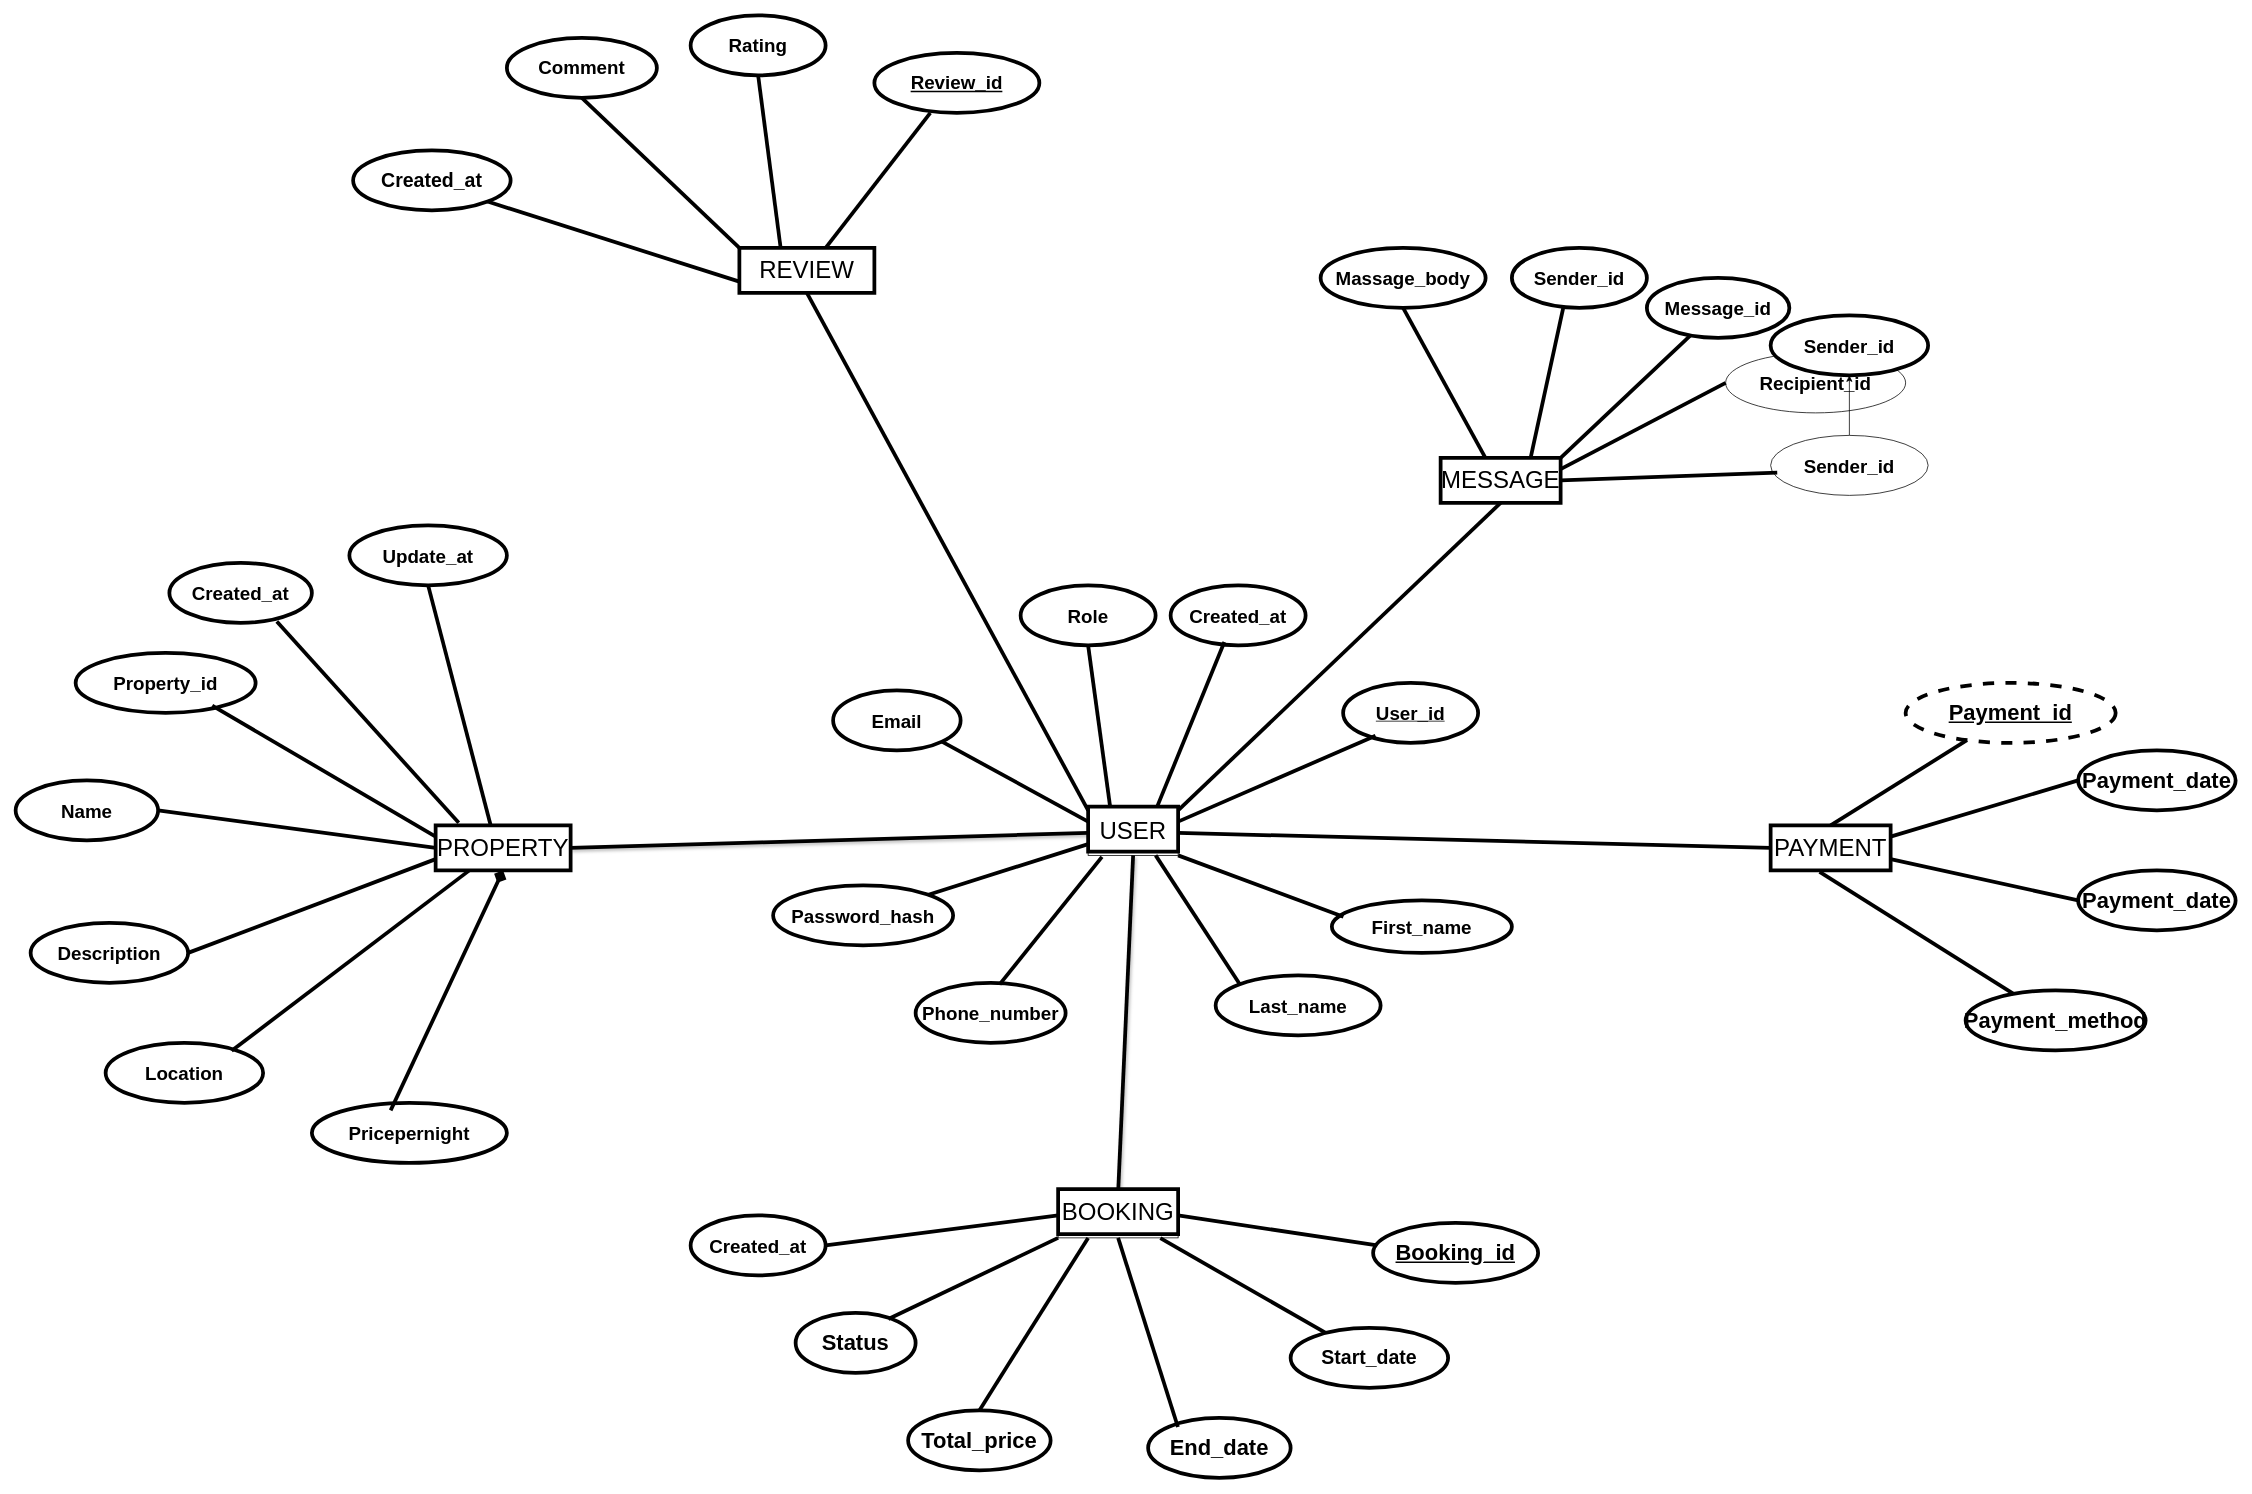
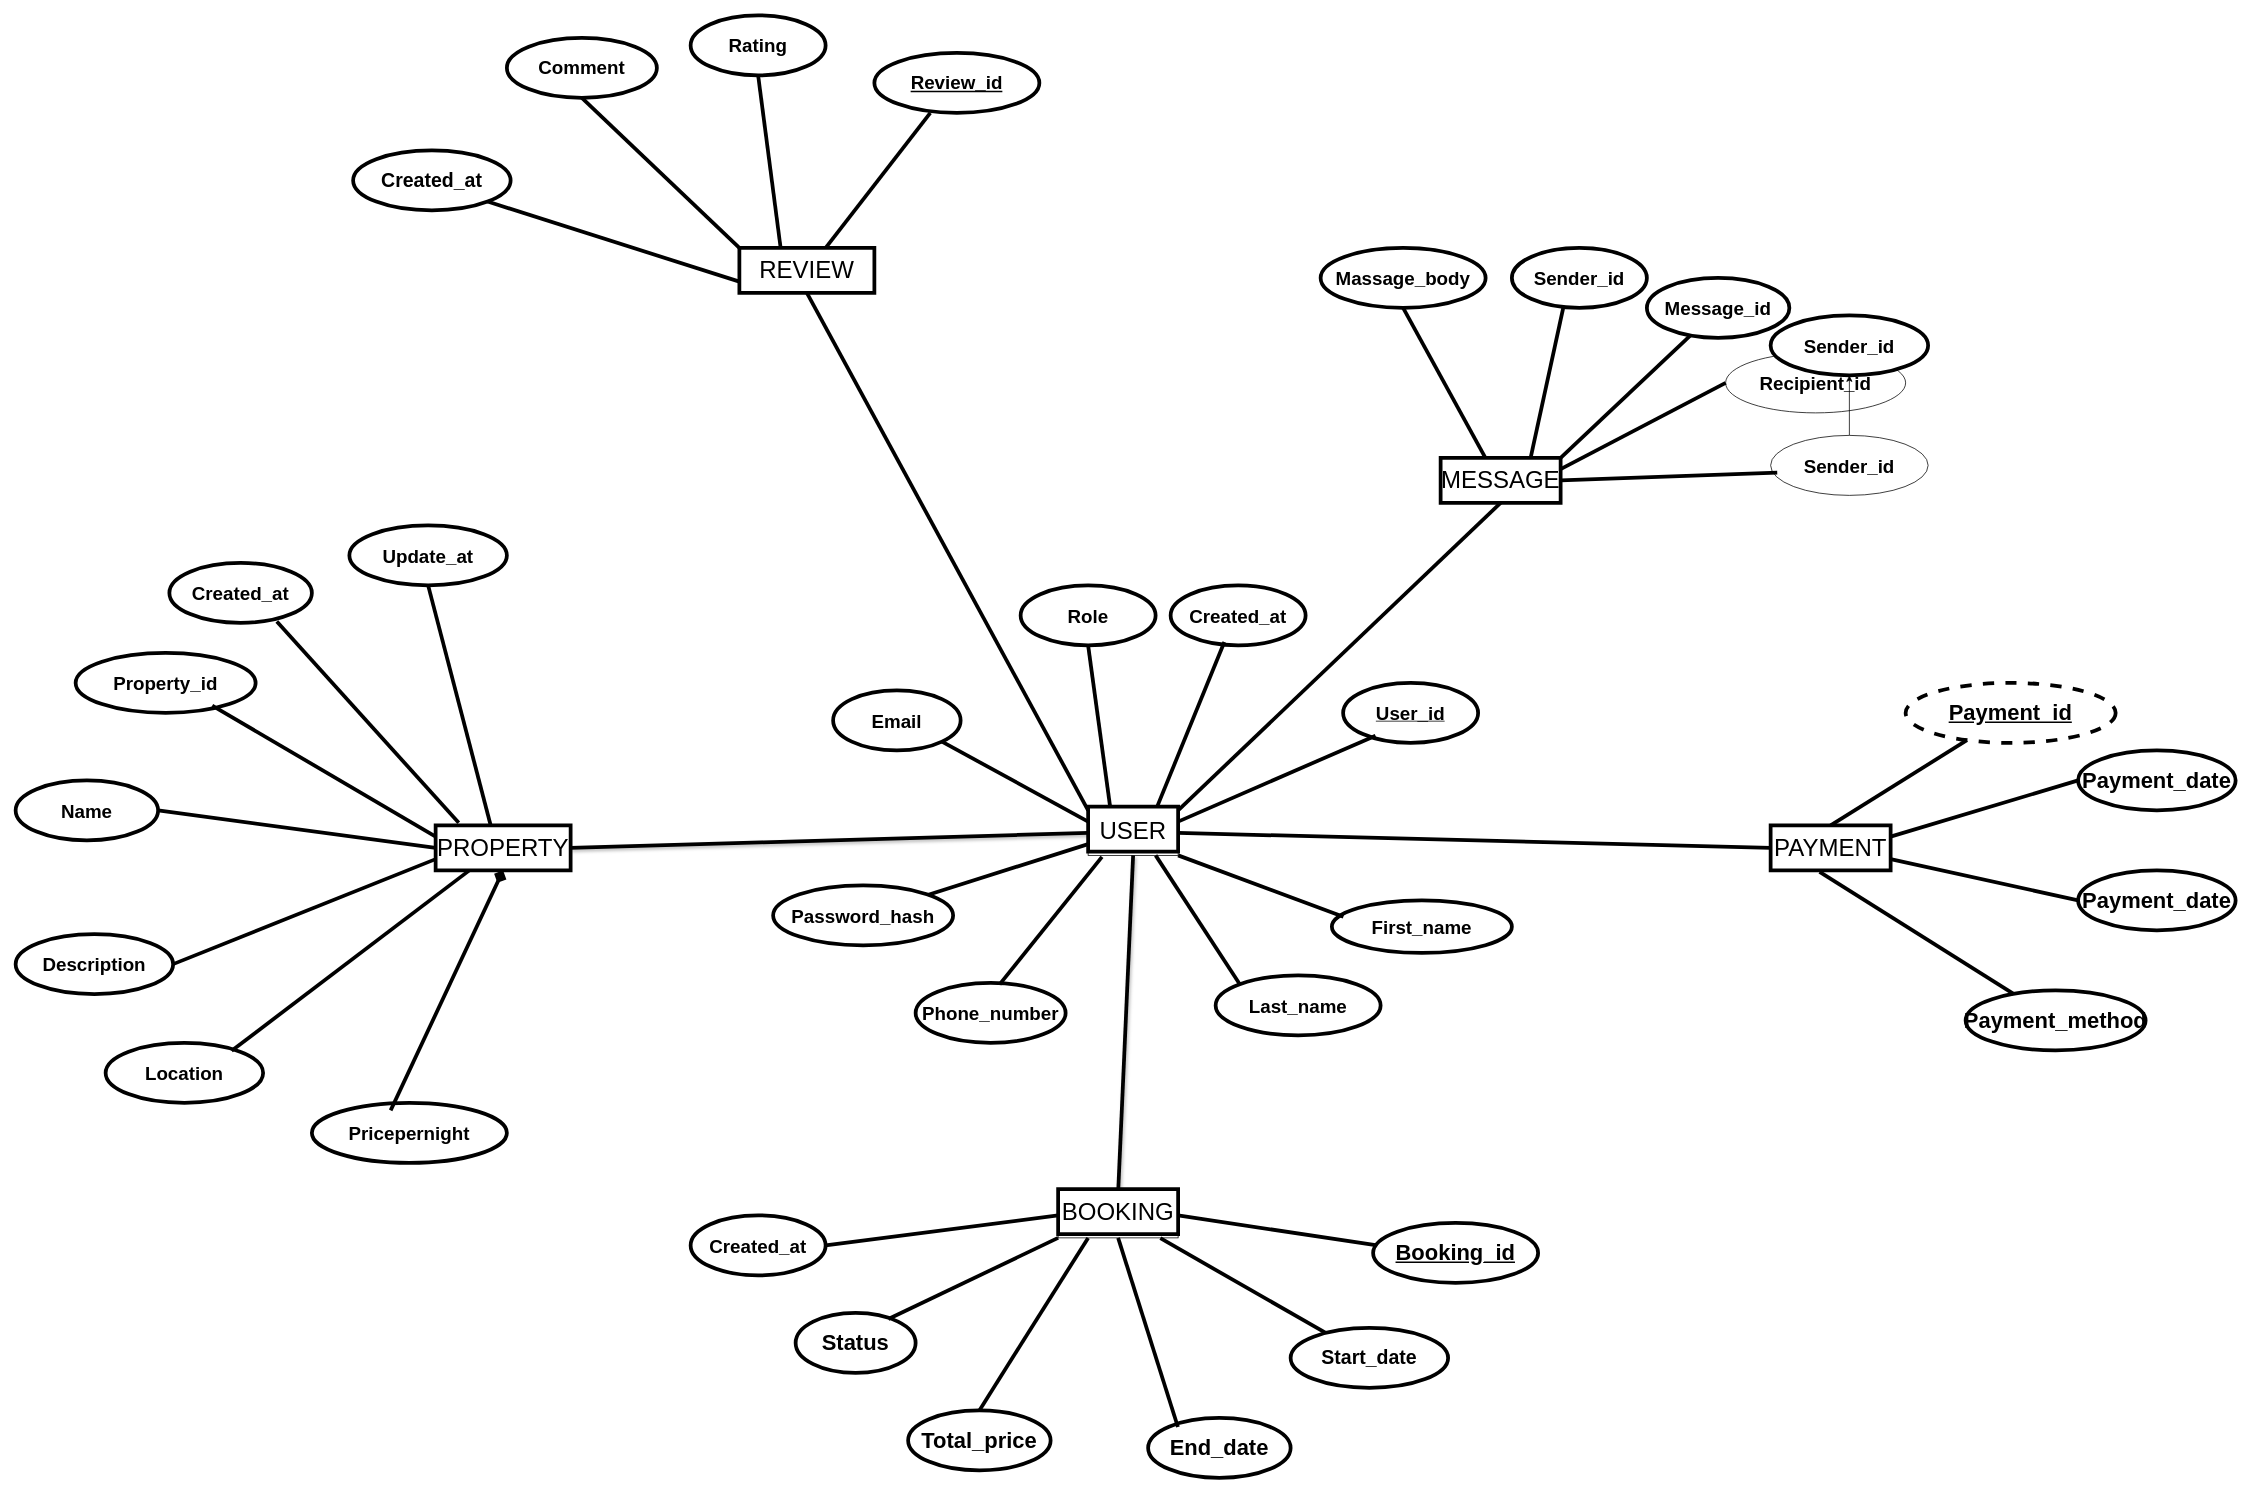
- <mxCell id="23" value="&lt;h3&gt;&lt;font style=&quot;font-size: 25px;&quot;&gt;Description&lt;/font&gt;&lt;/h3&gt;" style="ellipse;whiteSpace=wrap;html=1;strokeWidth=5;" vertex="1" parent="1"><mxGeometry x="40" y="1230" width="210" height="80" as="geometry" /></mxCell>
+ <mxCell id="23" value="&lt;h3&gt;&lt;font style=&quot;font-size: 25px;&quot;&gt;Description&lt;/font&gt;&lt;/h3&gt;" style="ellipse;whiteSpace=wrap;html=1;strokeWidth=5;" vertex="1" parent="1"><mxGeometry x="20" y="1245" width="210" height="80" as="geometry" /></mxCell>
